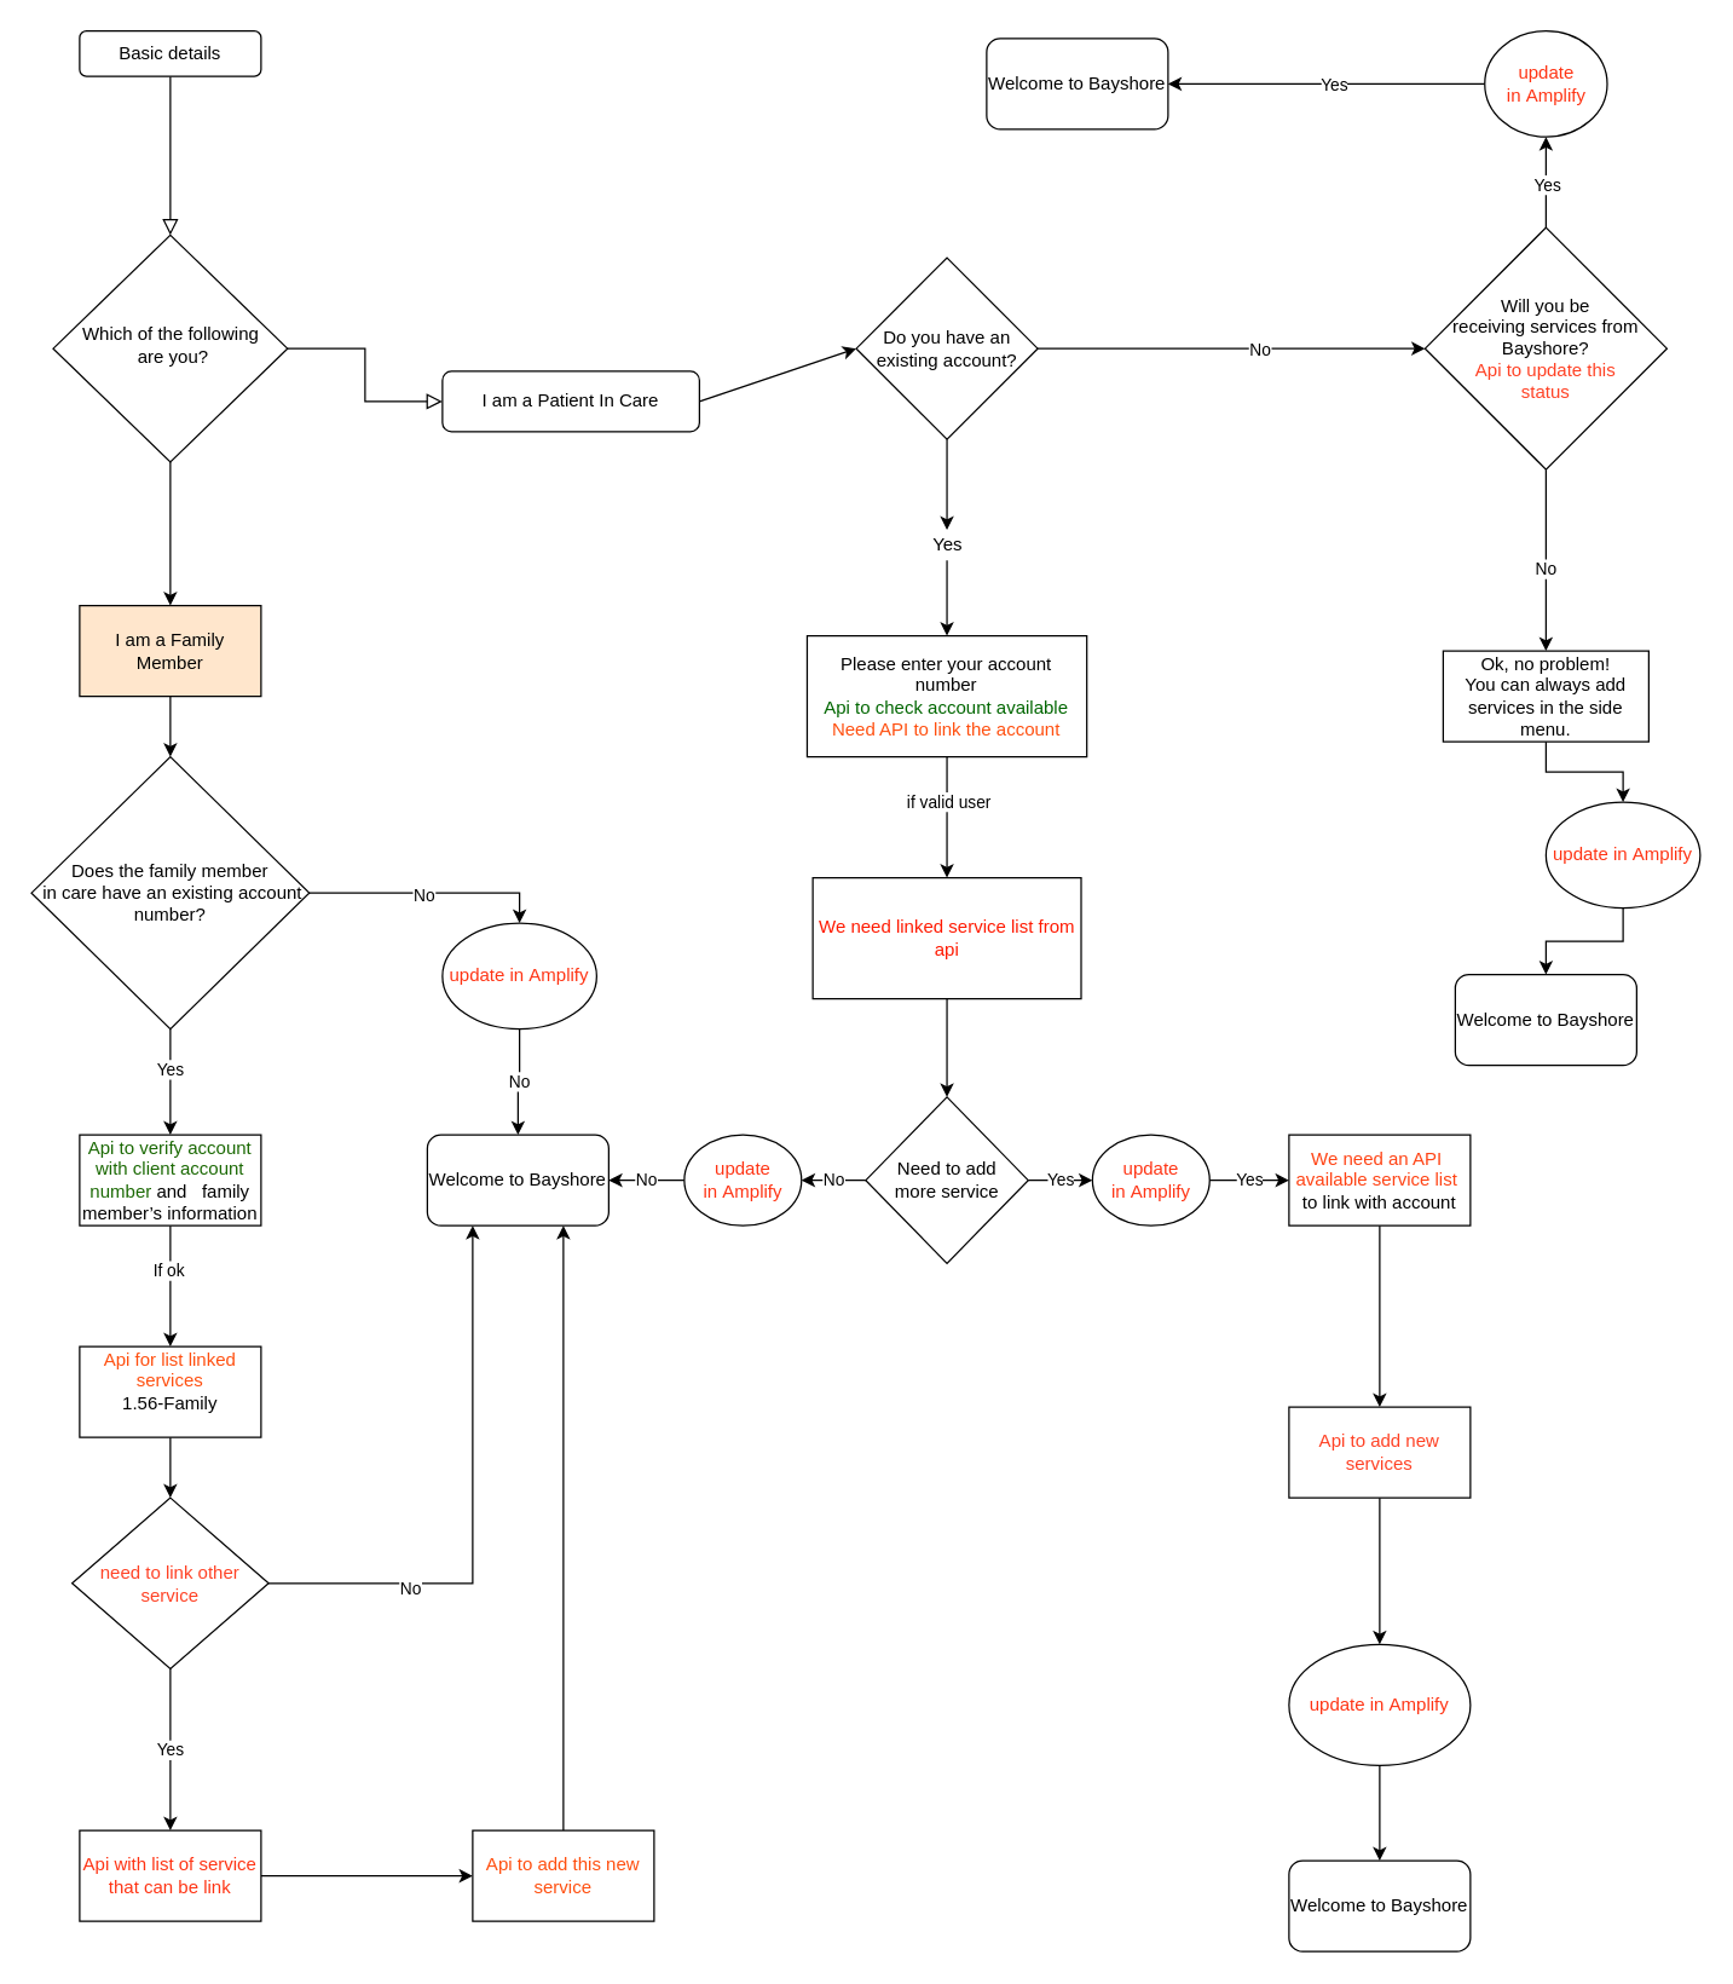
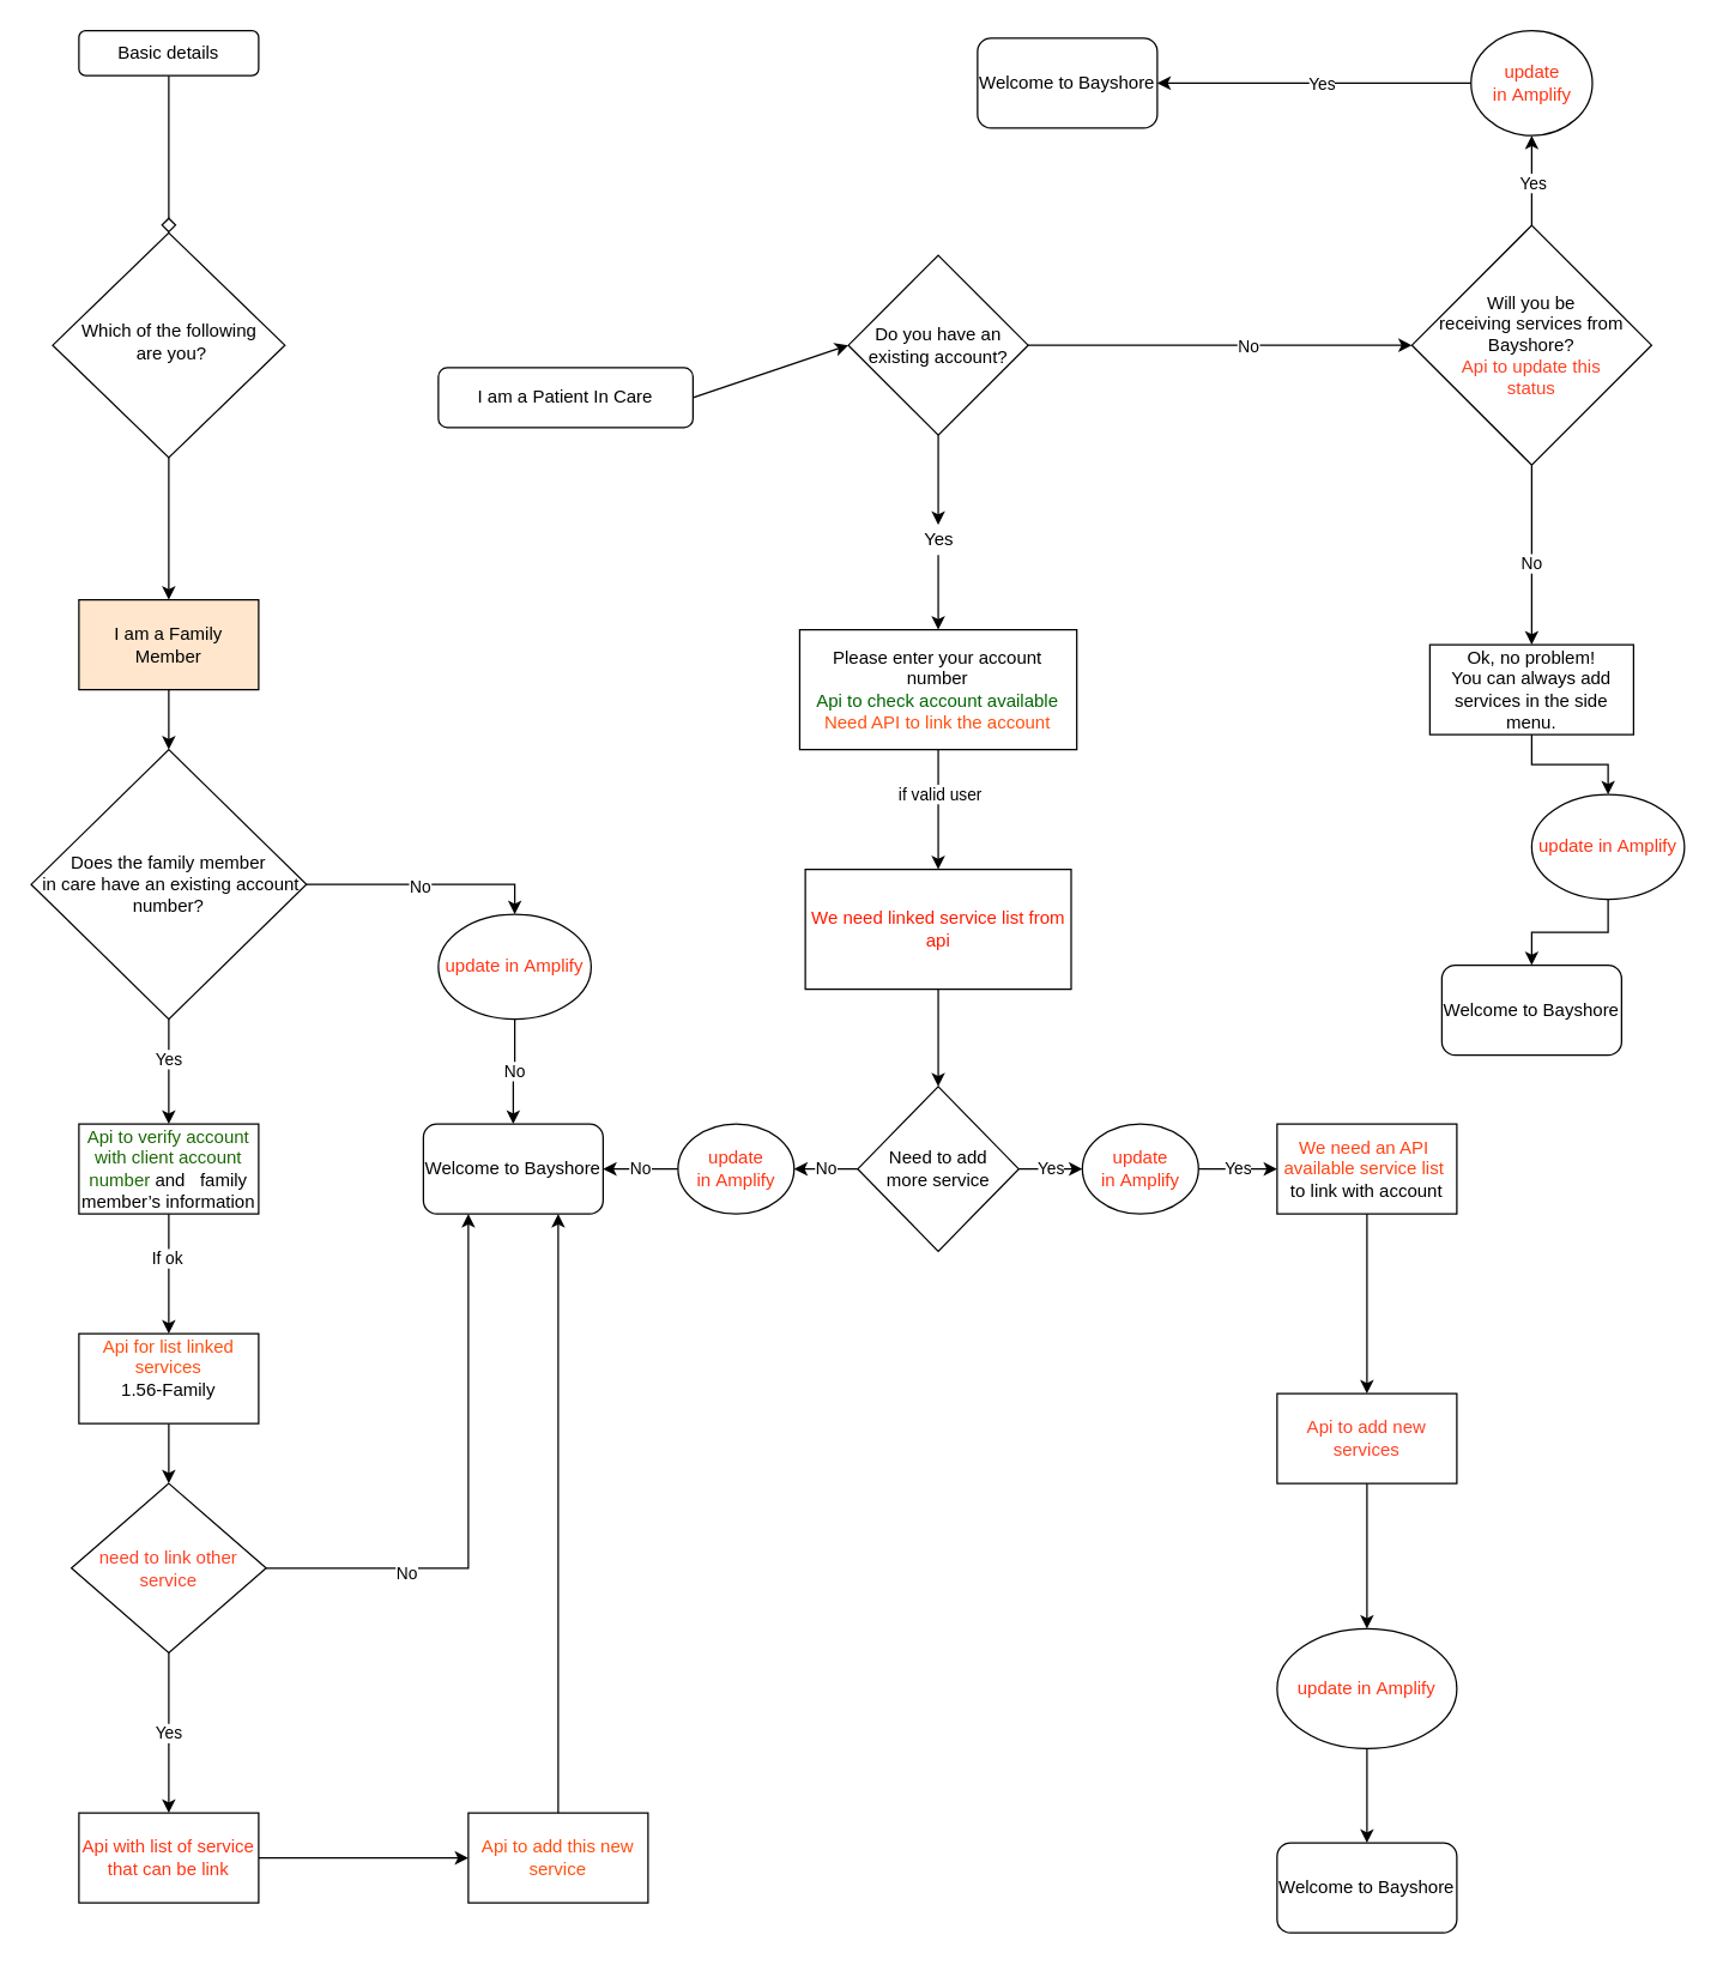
- <mxCell id="2" value="" style="rounded=0;html=1;jettySize=auto;orthogonalLoop=1;fontSize=11;endArrow=block;endFill=0;endSize=8;strokeWidth=1;shadow=0;labelBackgroundColor=none;edgeStyle=orthogonalEdgeStyle;" parent="1" source="3" target="5" edge="1"><mxGeometry relative="1" as="geometry" /></mxCell>
+ <mxCell id="2" value="" style="rounded=0;html=1;jettySize=auto;orthogonalLoop=1;fontSize=11;endArrow=diamond;endFill=0;endSize=8;strokeWidth=1;shadow=0;labelBackgroundColor=none;edgeStyle=orthogonalEdgeStyle;" parent="1" source="3" target="5" edge="1"><mxGeometry relative="1" as="geometry" /></mxCell>
- <mxCell id="4" value="" style="edgeStyle=orthogonalEdgeStyle;rounded=0;html=1;jettySize=auto;orthogonalLoop=1;fontSize=11;endArrow=block;endFill=0;endSize=8;strokeWidth=1;shadow=0;labelBackgroundColor=none;" parent="1" source="5" target="6" edge="1"><mxGeometry y="10" relative="1" as="geometry"><mxPoint as="offset" /></mxGeometry></mxCell>
